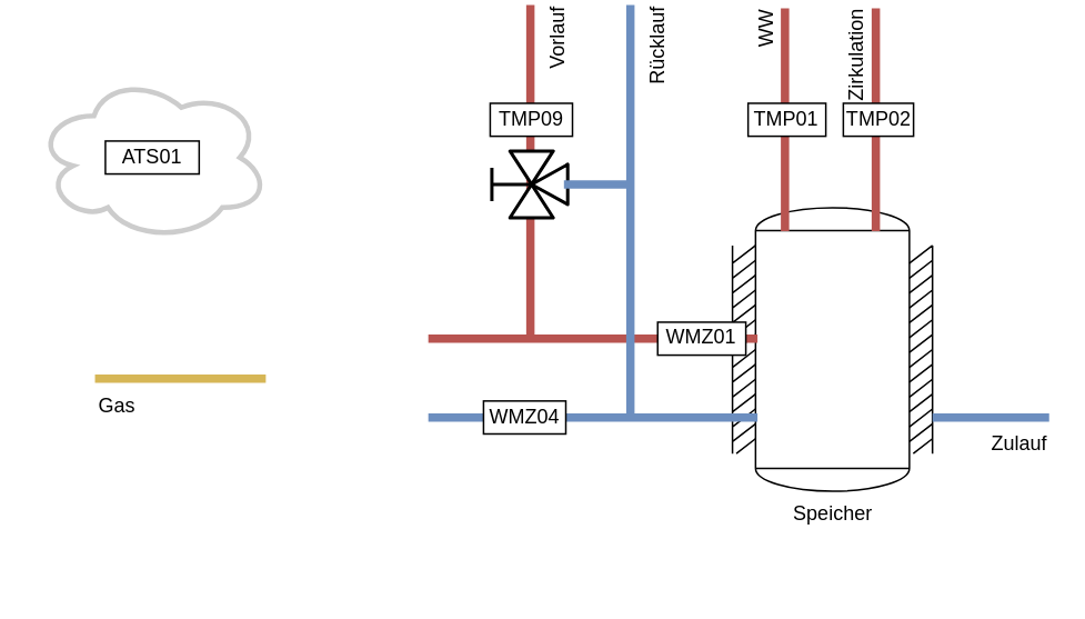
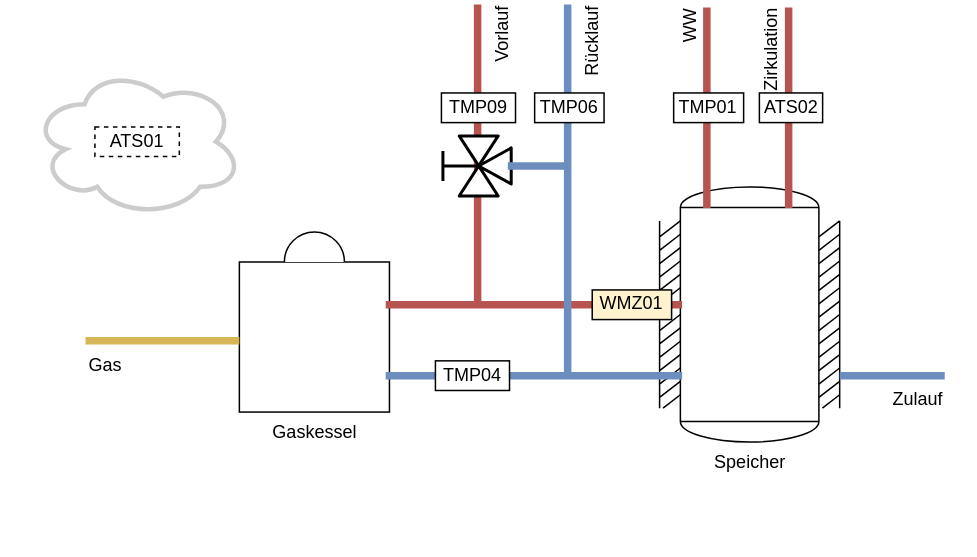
- <mxCell id="21" value="TMP02" style="rounded=0;whiteSpace=wrap;html=1;strokeWidth=1;" parent="1" vertex="1"><mxGeometry x="505.5" y="38.37" width="42.13" height="19.75" as="geometry" /></mxCell>
+ <mxCell id="21" value="ATS02" style="rounded=0;whiteSpace=wrap;html=1;strokeWidth=1;" parent="1" vertex="1"><mxGeometry x="505.5" y="38.37" width="42.13" height="19.75" as="geometry" /></mxCell>
+ <mxCell id="19" value="TMP06" style="rounded=0;whiteSpace=wrap;html=1;strokeWidth=1;" parent="1" vertex="1"><mxGeometry x="355.75" y="38.38" width="46.25" height="19.75" as="geometry" /></mxCell>
- <mxCell id="9" value="ATS01" style="rounded=0;whiteSpace=wrap;html=1;strokeWidth=1;" parent="1" vertex="1"><mxGeometry x="62.75" y="61" width="56.25" height="19.75" as="geometry" /></mxCell>
+ <mxCell id="9" value="ATS01" style="rounded=0;whiteSpace=wrap;html=1;strokeWidth=1;dashed=1;" parent="1" vertex="1"><mxGeometry x="62.75" y="61" width="56.25" height="19.75" as="geometry" /></mxCell>
- <mxCell id="16" value="WMZ01" style="rounded=0;whiteSpace=wrap;html=1;strokeWidth=1;" parent="1" vertex="1"><mxGeometry x="394.12" y="169.62" width="52.88" height="19.75" as="geometry" /></mxCell>
+ <mxCell id="16" value="WMZ01" style="rounded=0;whiteSpace=wrap;html=1;strokeWidth=1;fillColor=#fff2cc;" parent="1" vertex="1"><mxGeometry x="394.12" y="169.62" width="52.88" height="19.75" as="geometry" /></mxCell>
+ <mxCell id="2" value="Gaskessel" style="verticalLabelPosition=bottom;outlineConnect=0;align=center;dashed=0;html=1;verticalAlign=top;shape=mxgraph.pid.misc.boiler_(dome);" parent="1" vertex="1"><mxGeometry x="159" y="131" width="100" height="120" as="geometry" /></mxCell>
- <mxCell id="17" value="WMZ04" style="rounded=0;whiteSpace=wrap;html=1;strokeWidth=1;" parent="1" vertex="1"><mxGeometry x="289.63" y="216.87" width="49.37" height="19.75" as="geometry" /></mxCell>
+ <mxCell id="17" value="TMP04" style="rounded=0;whiteSpace=wrap;html=1;strokeWidth=1;" parent="1" vertex="1"><mxGeometry x="289.63" y="216.87" width="49.37" height="19.75" as="geometry" /></mxCell>
